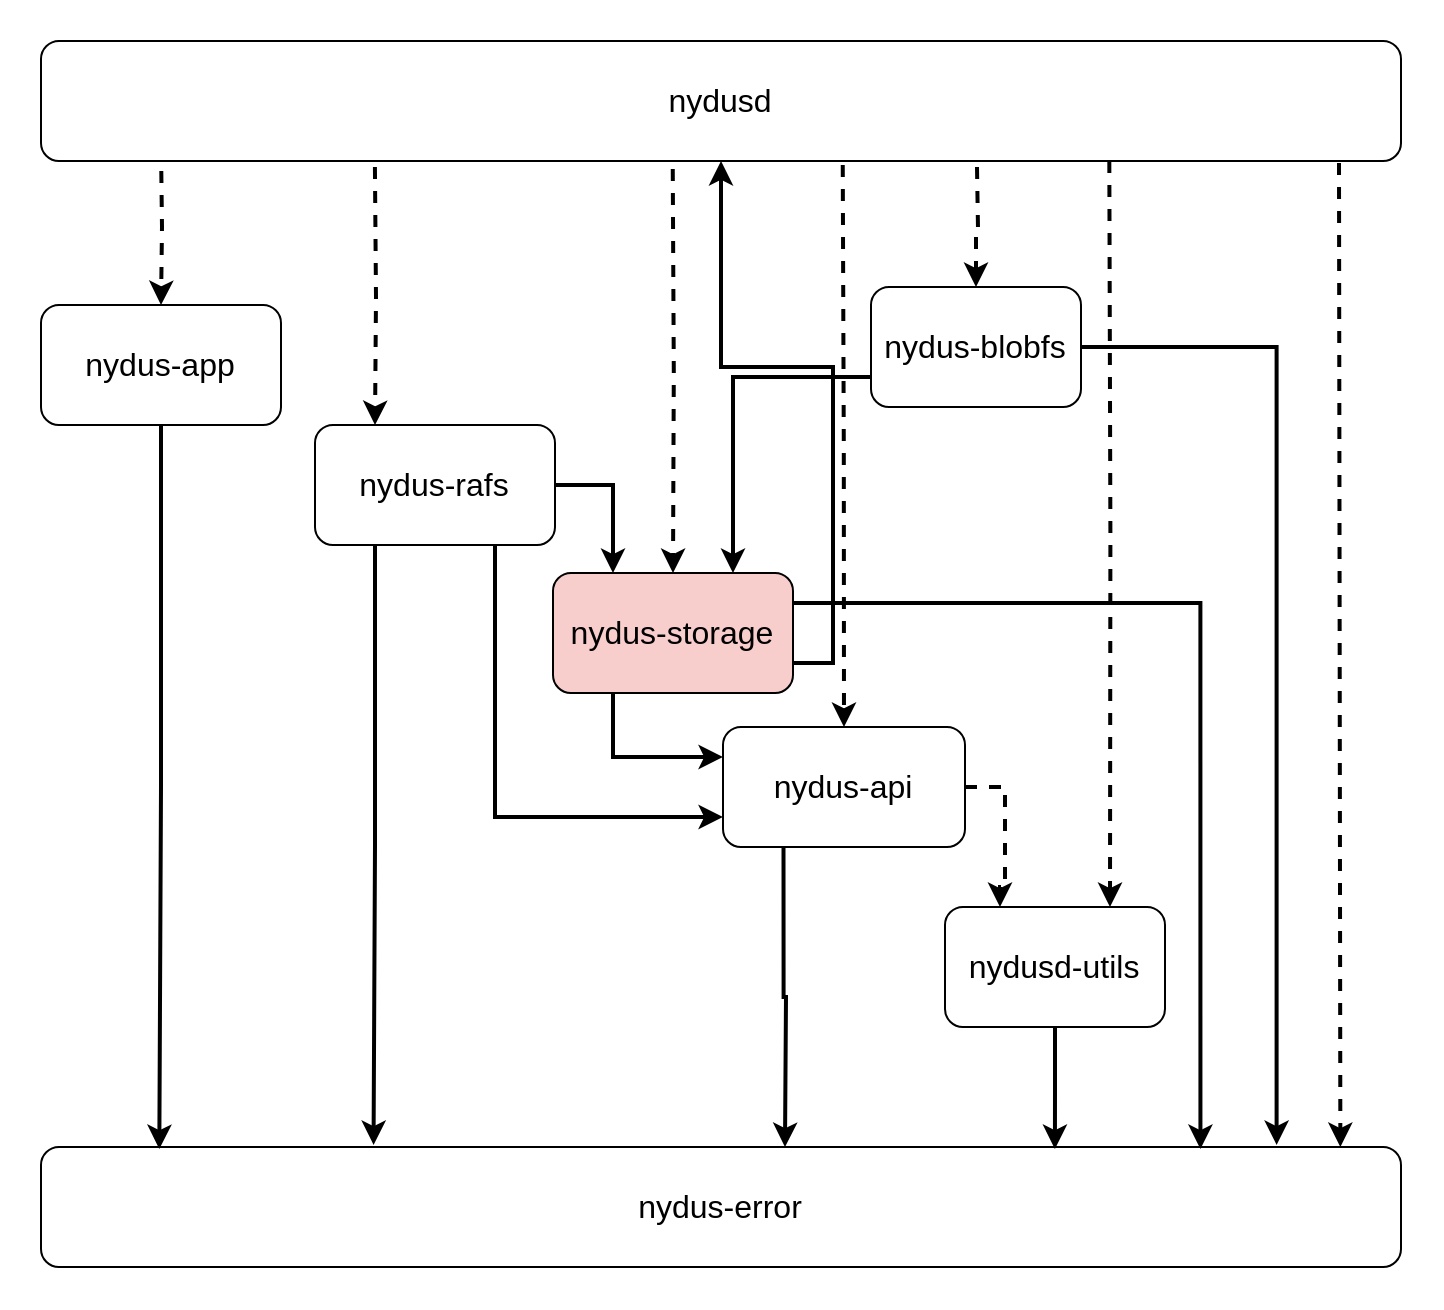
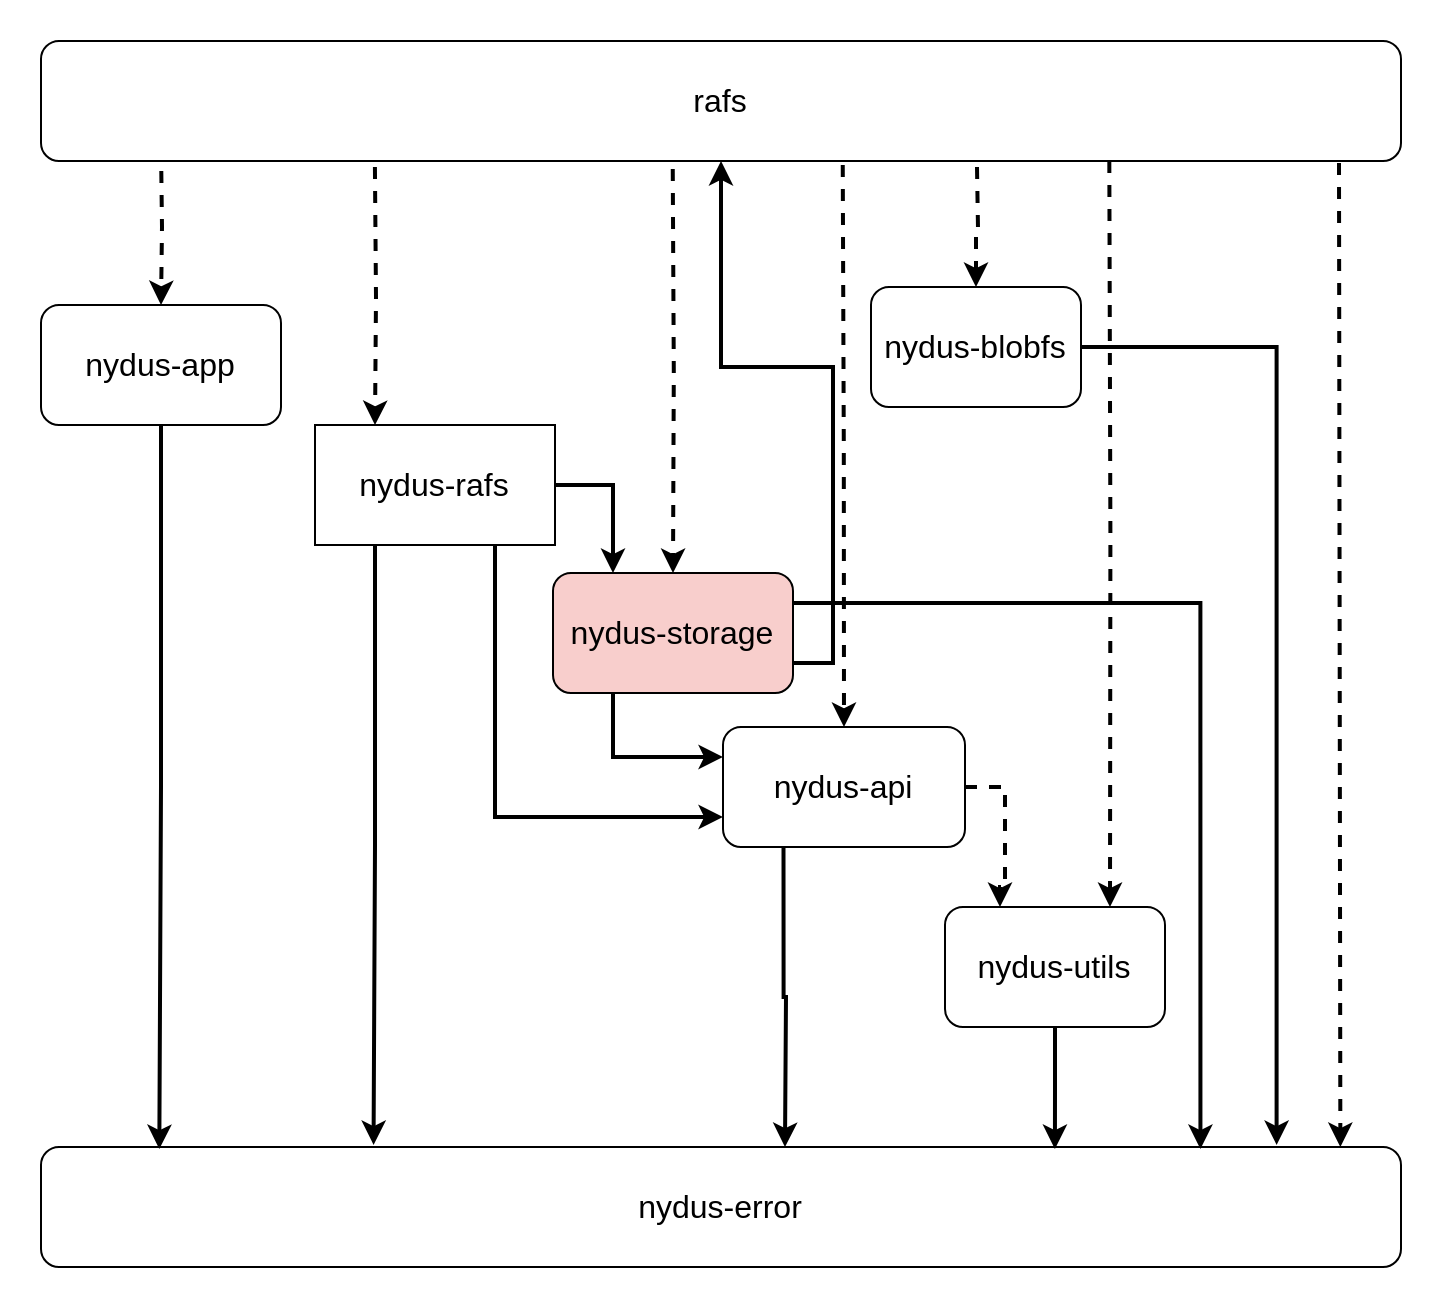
- <mxCell id="27" value="nydusd" style="rounded=1;whiteSpace=wrap;html=1;fontSize=16;" vertex="1" parent="1"><mxGeometry x="20" y="20" width="680" height="60" as="geometry" /></mxCell>
+ <mxCell id="27" value="rafs" style="rounded=1;whiteSpace=wrap;html=1;fontSize=16;" vertex="1" parent="1"><mxGeometry x="20" y="20" width="680" height="60" as="geometry" /></mxCell>
- <mxCell id="14" style="edgeStyle=orthogonalEdgeStyle;rounded=0;orthogonalLoop=1;jettySize=auto;html=1;exitX=0;exitY=0.75;exitDx=0;exitDy=0;entryX=0.75;entryY=0;entryDx=0;entryDy=0;fontSize=16;strokeWidth=2;" edge="1" parent="1" source="16" target="20"><mxGeometry relative="1" as="geometry" /></mxCell>
- <mxCell id="13" value="nydus-rafs" style="rounded=1;whiteSpace=wrap;html=1;fontSize=16;" vertex="1" parent="1"><mxGeometry x="157" y="212" width="120" height="60" as="geometry" /></mxCell>
+ <mxCell id="13" value="nydus-rafs" style="whiteSpace=wrap;html=1;fontSize=16;rounded=0;" vertex="1" parent="1"><mxGeometry x="157" y="212" width="120" height="60" as="geometry" /></mxCell>
- <mxCell id="6" value="nydusd-utils" style="rounded=1;whiteSpace=wrap;html=1;fontSize=16;" vertex="1" parent="1"><mxGeometry x="472" y="453" width="110" height="60" as="geometry" /></mxCell>
+ <mxCell id="6" value="nydus-utils" style="rounded=1;whiteSpace=wrap;html=1;fontSize=16;" vertex="1" parent="1"><mxGeometry x="472" y="453" width="110" height="60" as="geometry" /></mxCell>
